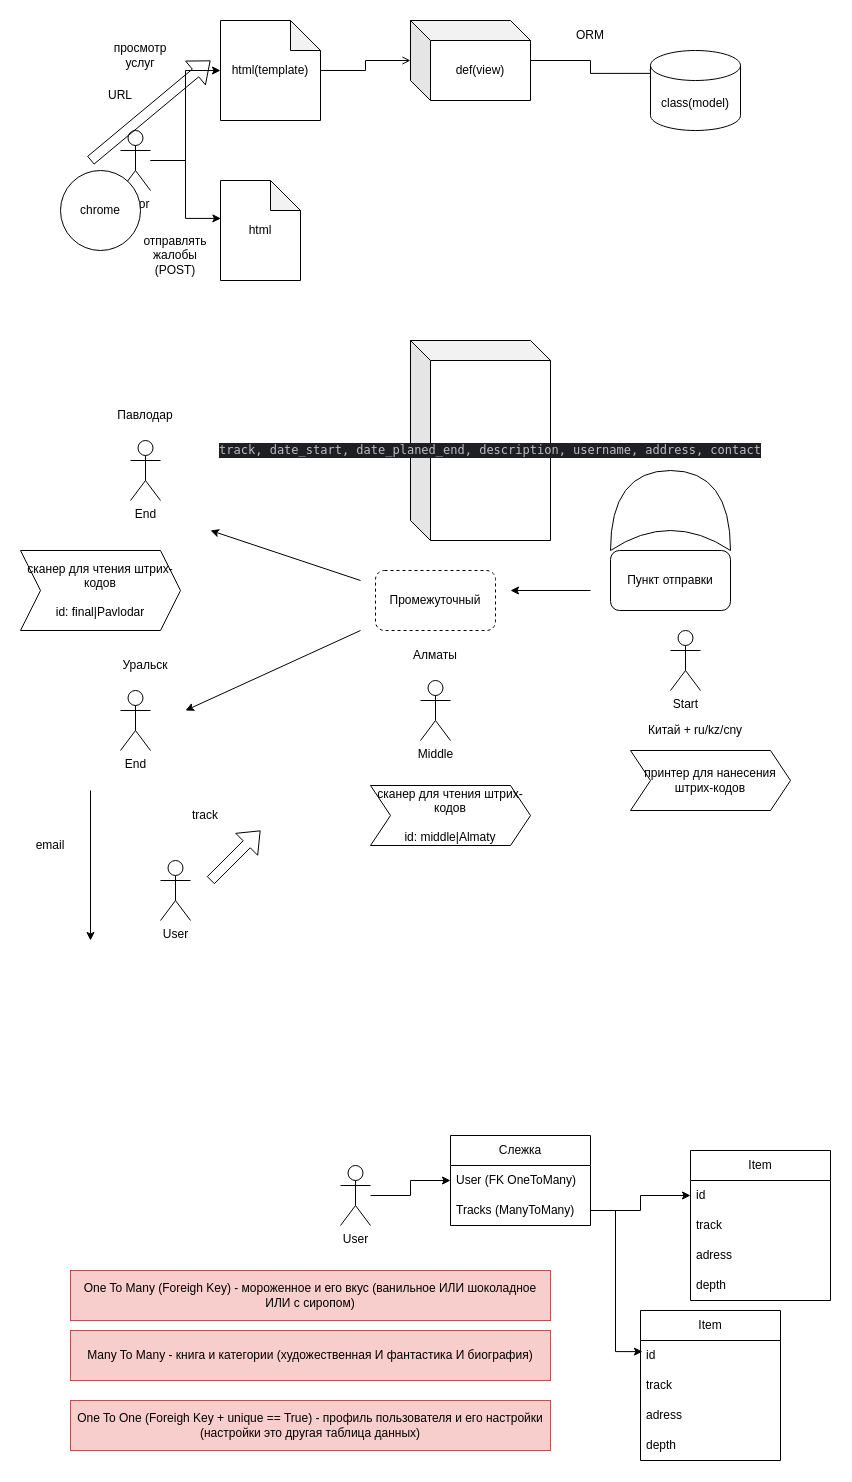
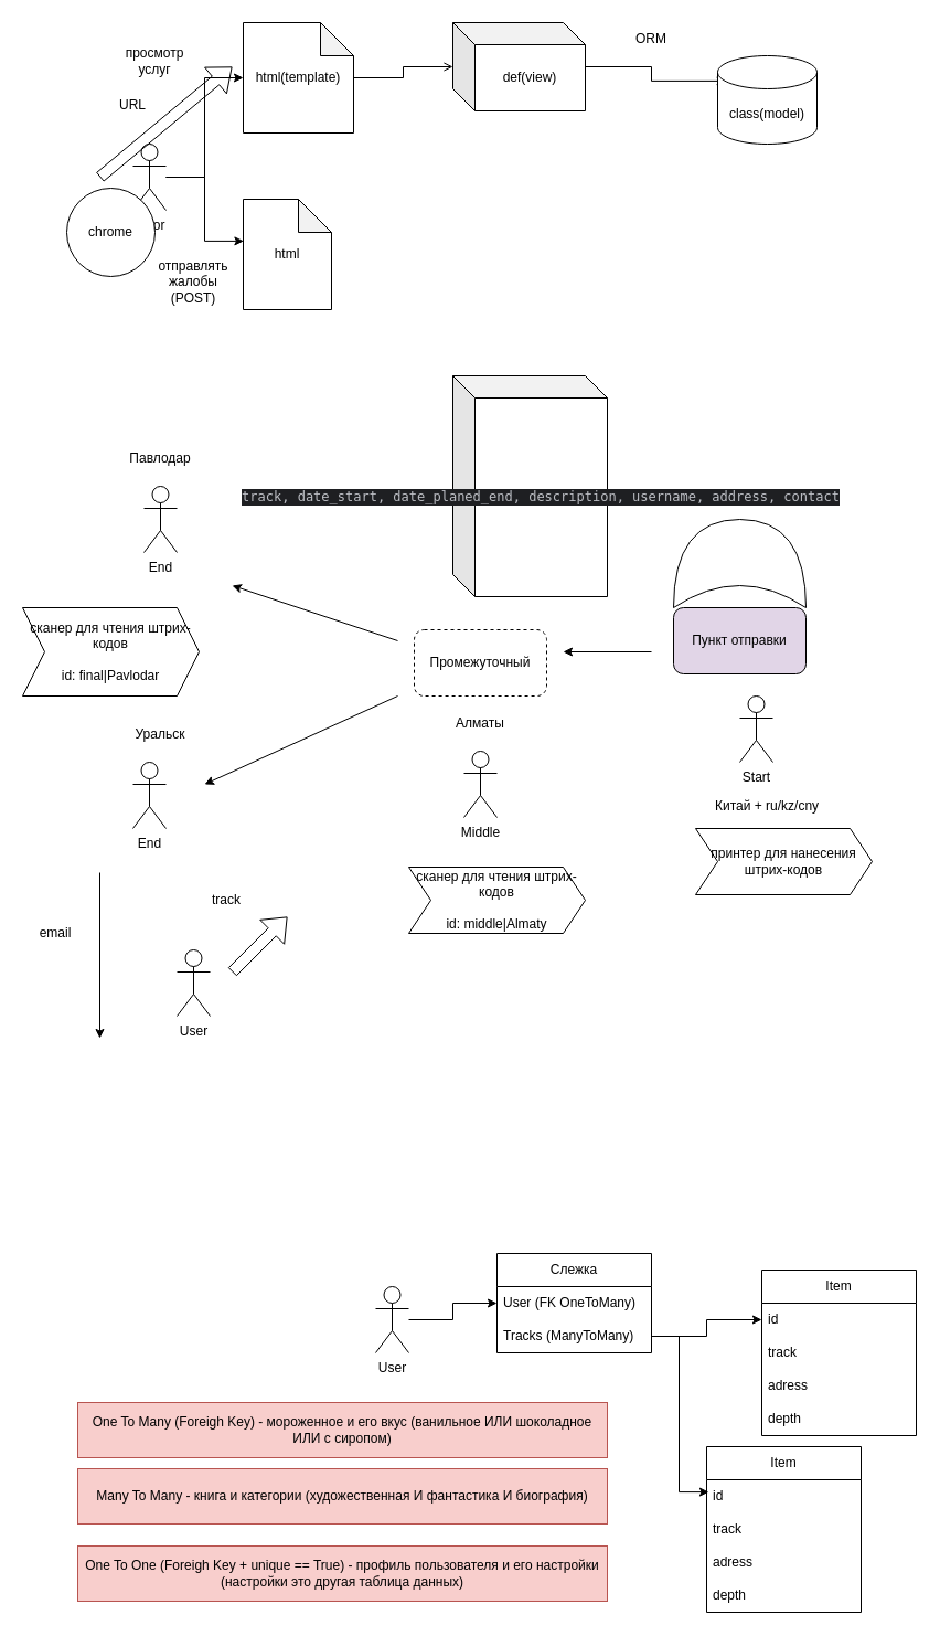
- <mxCell id="20" value="Пункт отправки" style="rounded=1;whiteSpace=wrap;html=1;" parent="1" vertex="1"><mxGeometry x="610" y="550" width="120" height="60" as="geometry" /></mxCell>
+ <mxCell id="20" value="Пункт отправки" style="rounded=1;whiteSpace=wrap;html=1;fillColor=#e1d5e7;" parent="1" vertex="1"><mxGeometry x="610" y="550" width="120" height="60" as="geometry" /></mxCell>
